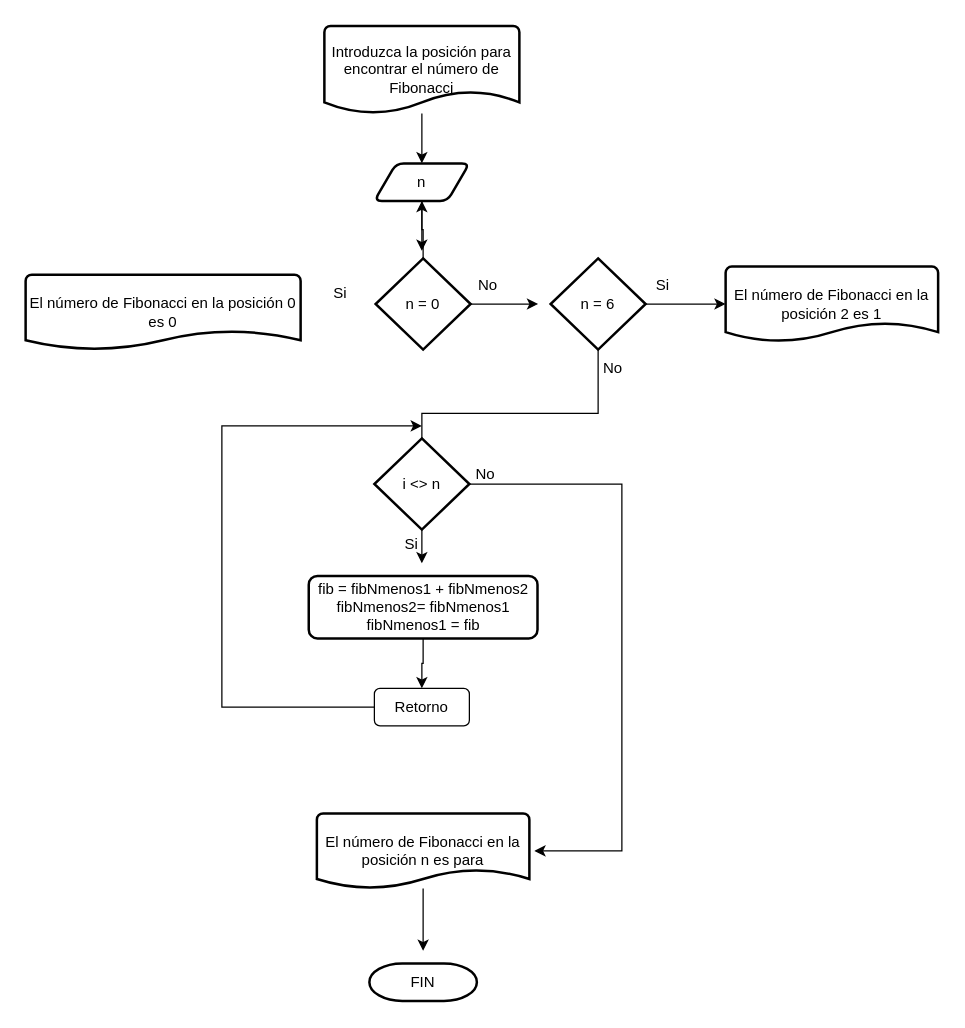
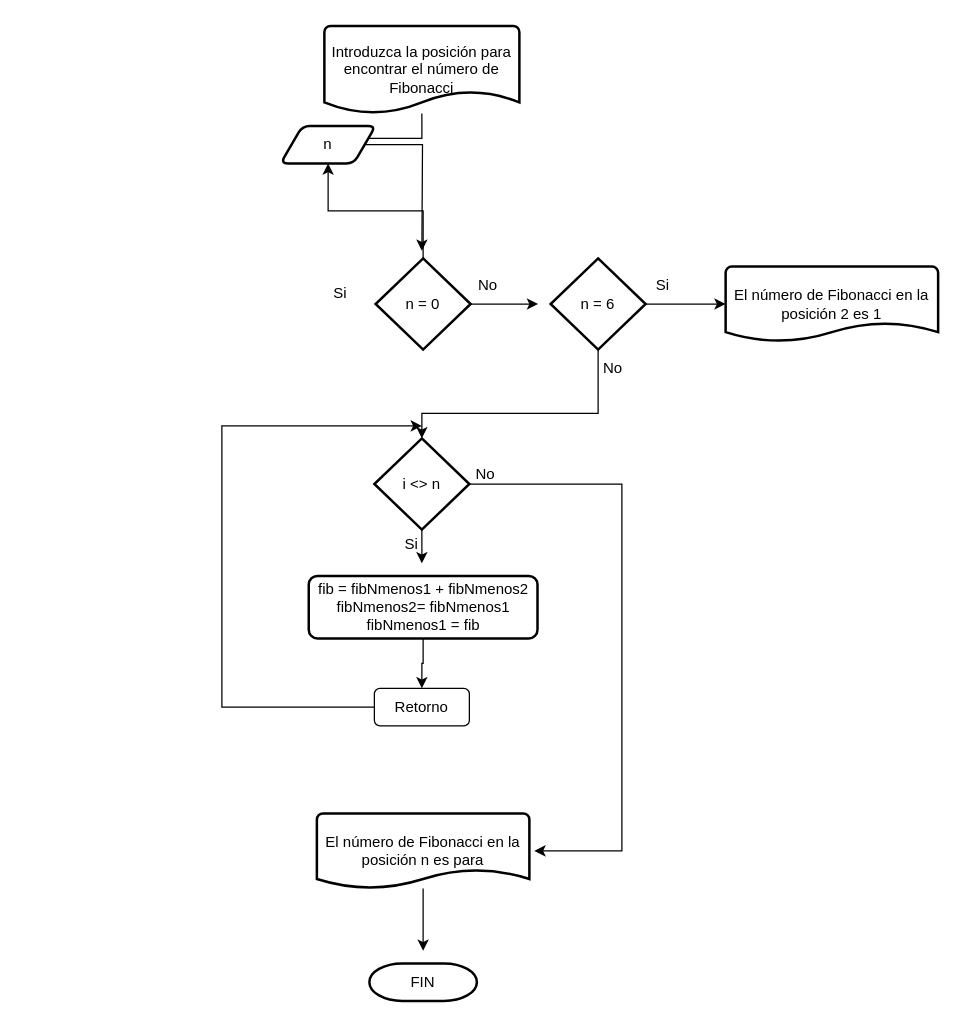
- <mxCell id="4" value="n" style="shape=parallelogram;html=1;strokeWidth=2;perimeter=parallelogramPerimeter;whiteSpace=wrap;rounded=1;arcSize=12;size=0.23;" vertex="1" parent="1"><mxGeometry x="299" y="130" width="76" height="30" as="geometry" /></mxCell>
+ <mxCell id="4" value="n" style="shape=parallelogram;html=1;strokeWidth=2;perimeter=parallelogramPerimeter;whiteSpace=wrap;rounded=1;arcSize=12;size=0.23;" vertex="1" parent="1"><mxGeometry x="224" y="100" width="76" height="30" as="geometry" /></mxCell>
- <mxCell id="9" value="El número de Fibonacci en la posición 0 es 0" style="strokeWidth=2;html=1;shape=mxgraph.flowchart.document2;whiteSpace=wrap;size=0.25;" vertex="1" parent="1"><mxGeometry x="20" y="219" width="220" height="60" as="geometry" /></mxCell>
- <mxCell id="13" style="edgeStyle=orthogonalEdgeStyle;rounded=0;orthogonalLoop=1;jettySize=auto;html=1;entryX=0.5;entryY=0;entryDx=0;entryDy=0;entryPerimeter=0;endArrow=none;" edge="1" parent="1" source="14" target="19"><mxGeometry relative="1" as="geometry"><mxPoint x="337" y="330" as="targetPoint" /><Array as="points"><mxPoint x="478" y="330" /><mxPoint x="337" y="330" /></Array></mxGeometry></mxCell>
+ <mxCell id="13" style="edgeStyle=orthogonalEdgeStyle;rounded=0;orthogonalLoop=1;jettySize=auto;html=1;entryX=0.5;entryY=0;entryDx=0;entryDy=0;entryPerimeter=0;" edge="1" parent="1" source="14" target="19"><mxGeometry relative="1" as="geometry"><mxPoint x="337" y="330" as="targetPoint" /><Array as="points"><mxPoint x="478" y="330" /><mxPoint x="337" y="330" /></Array></mxGeometry></mxCell>
